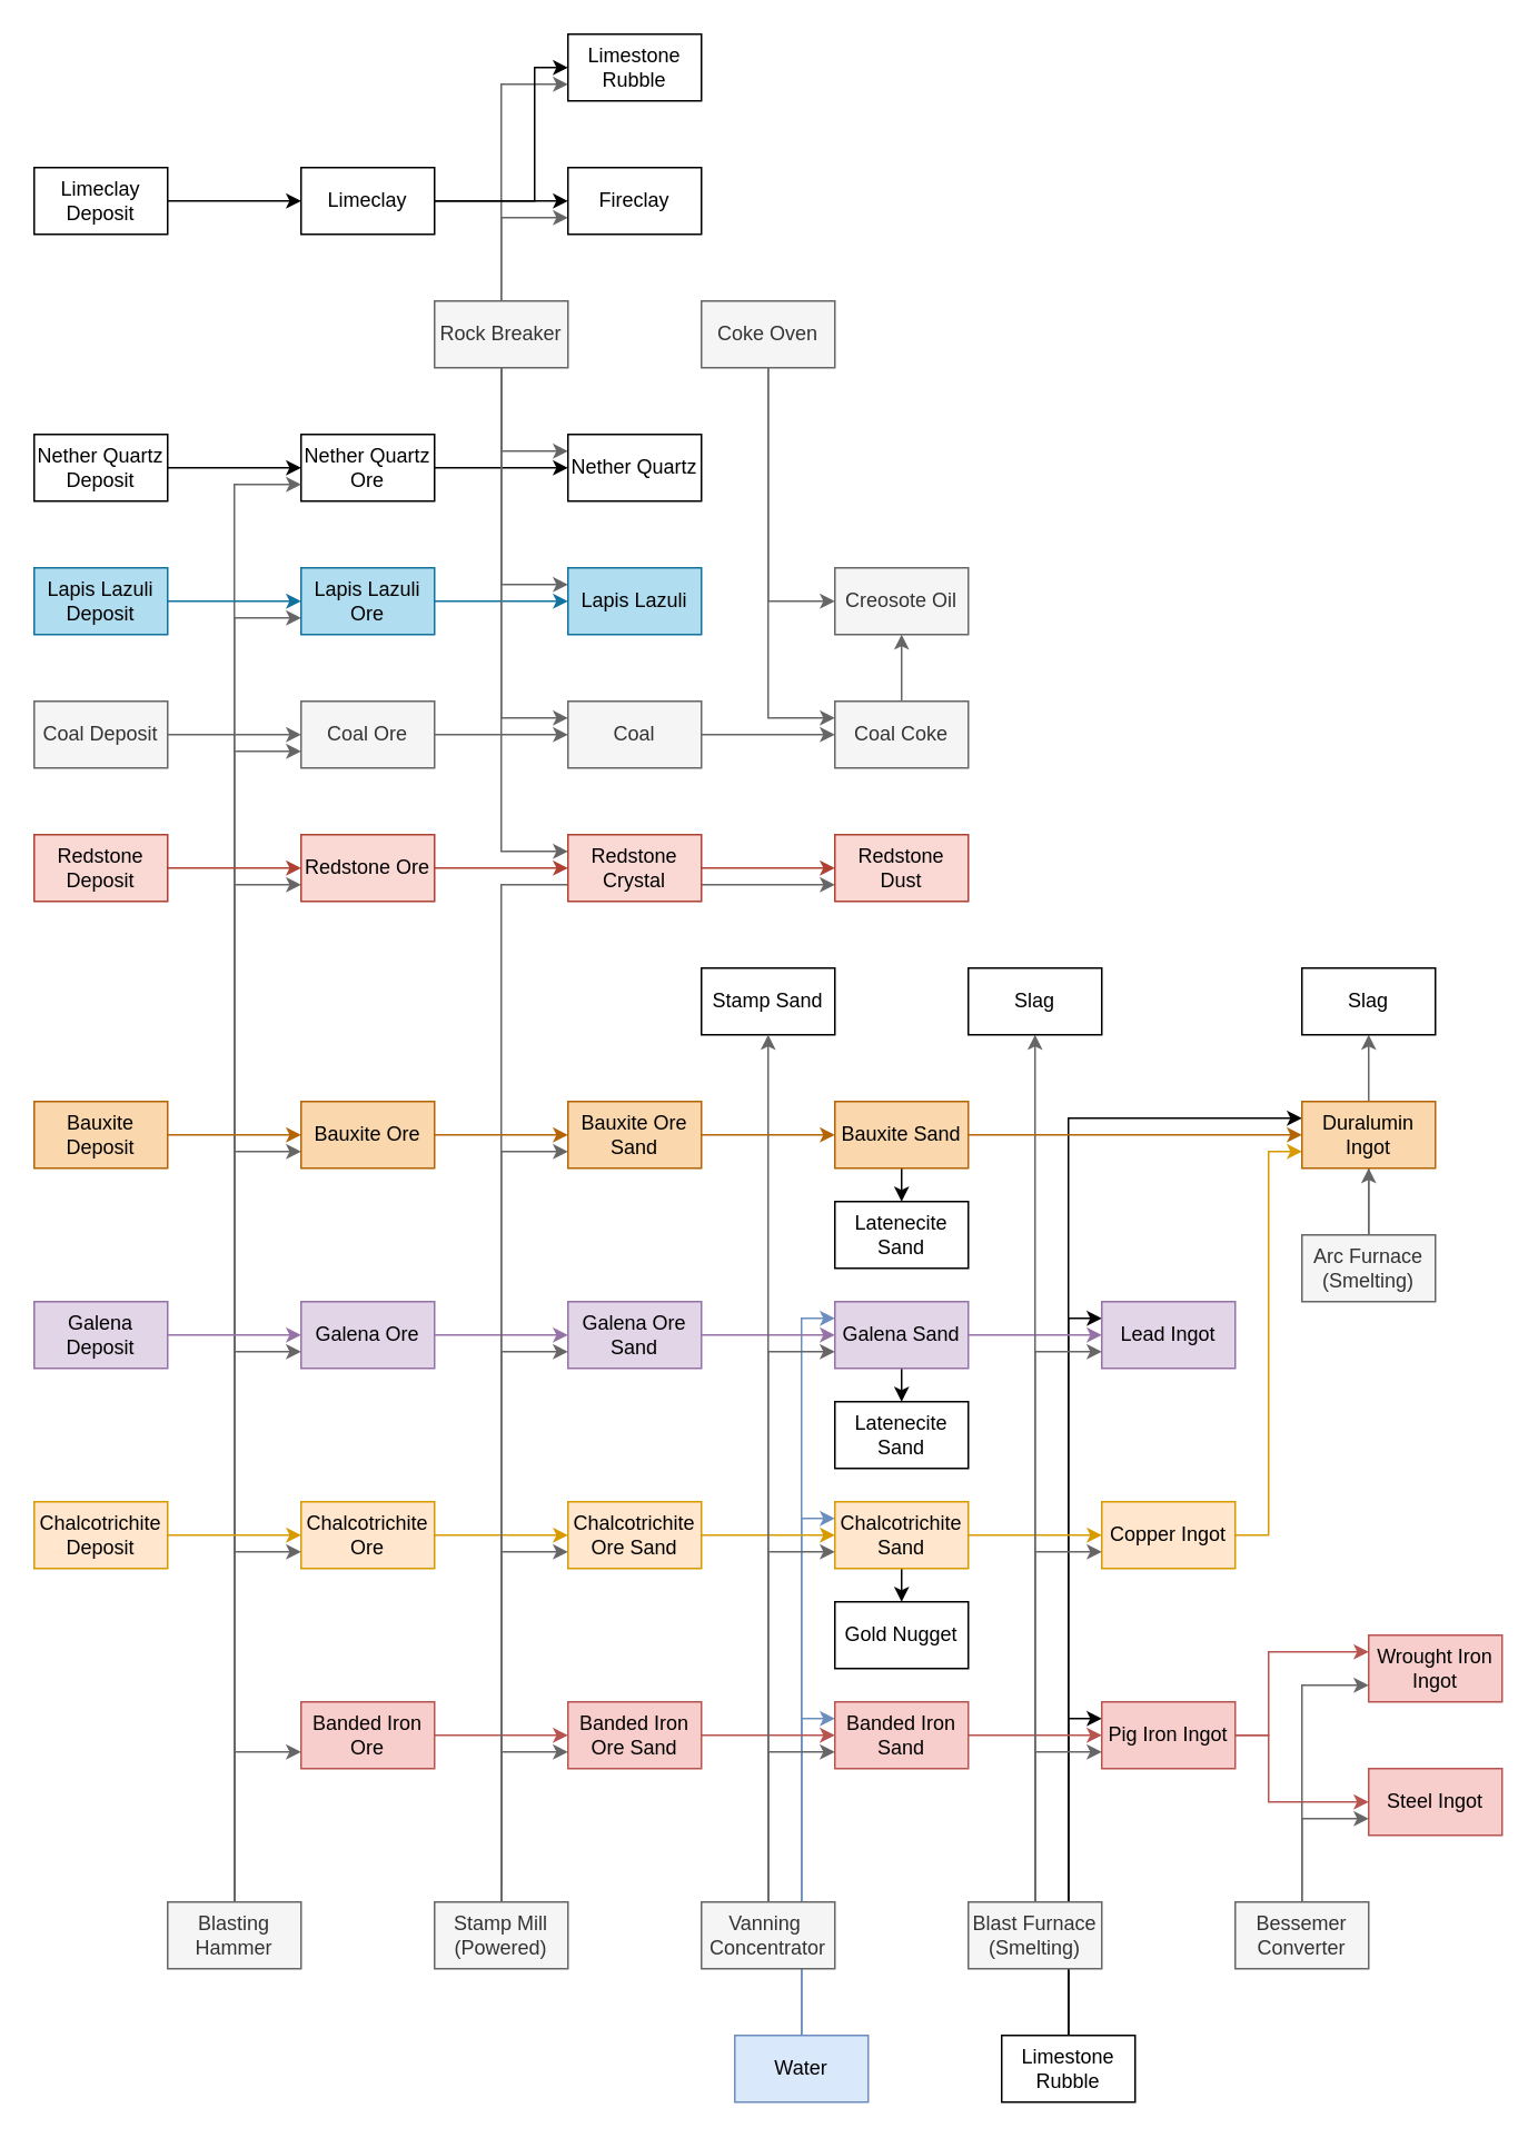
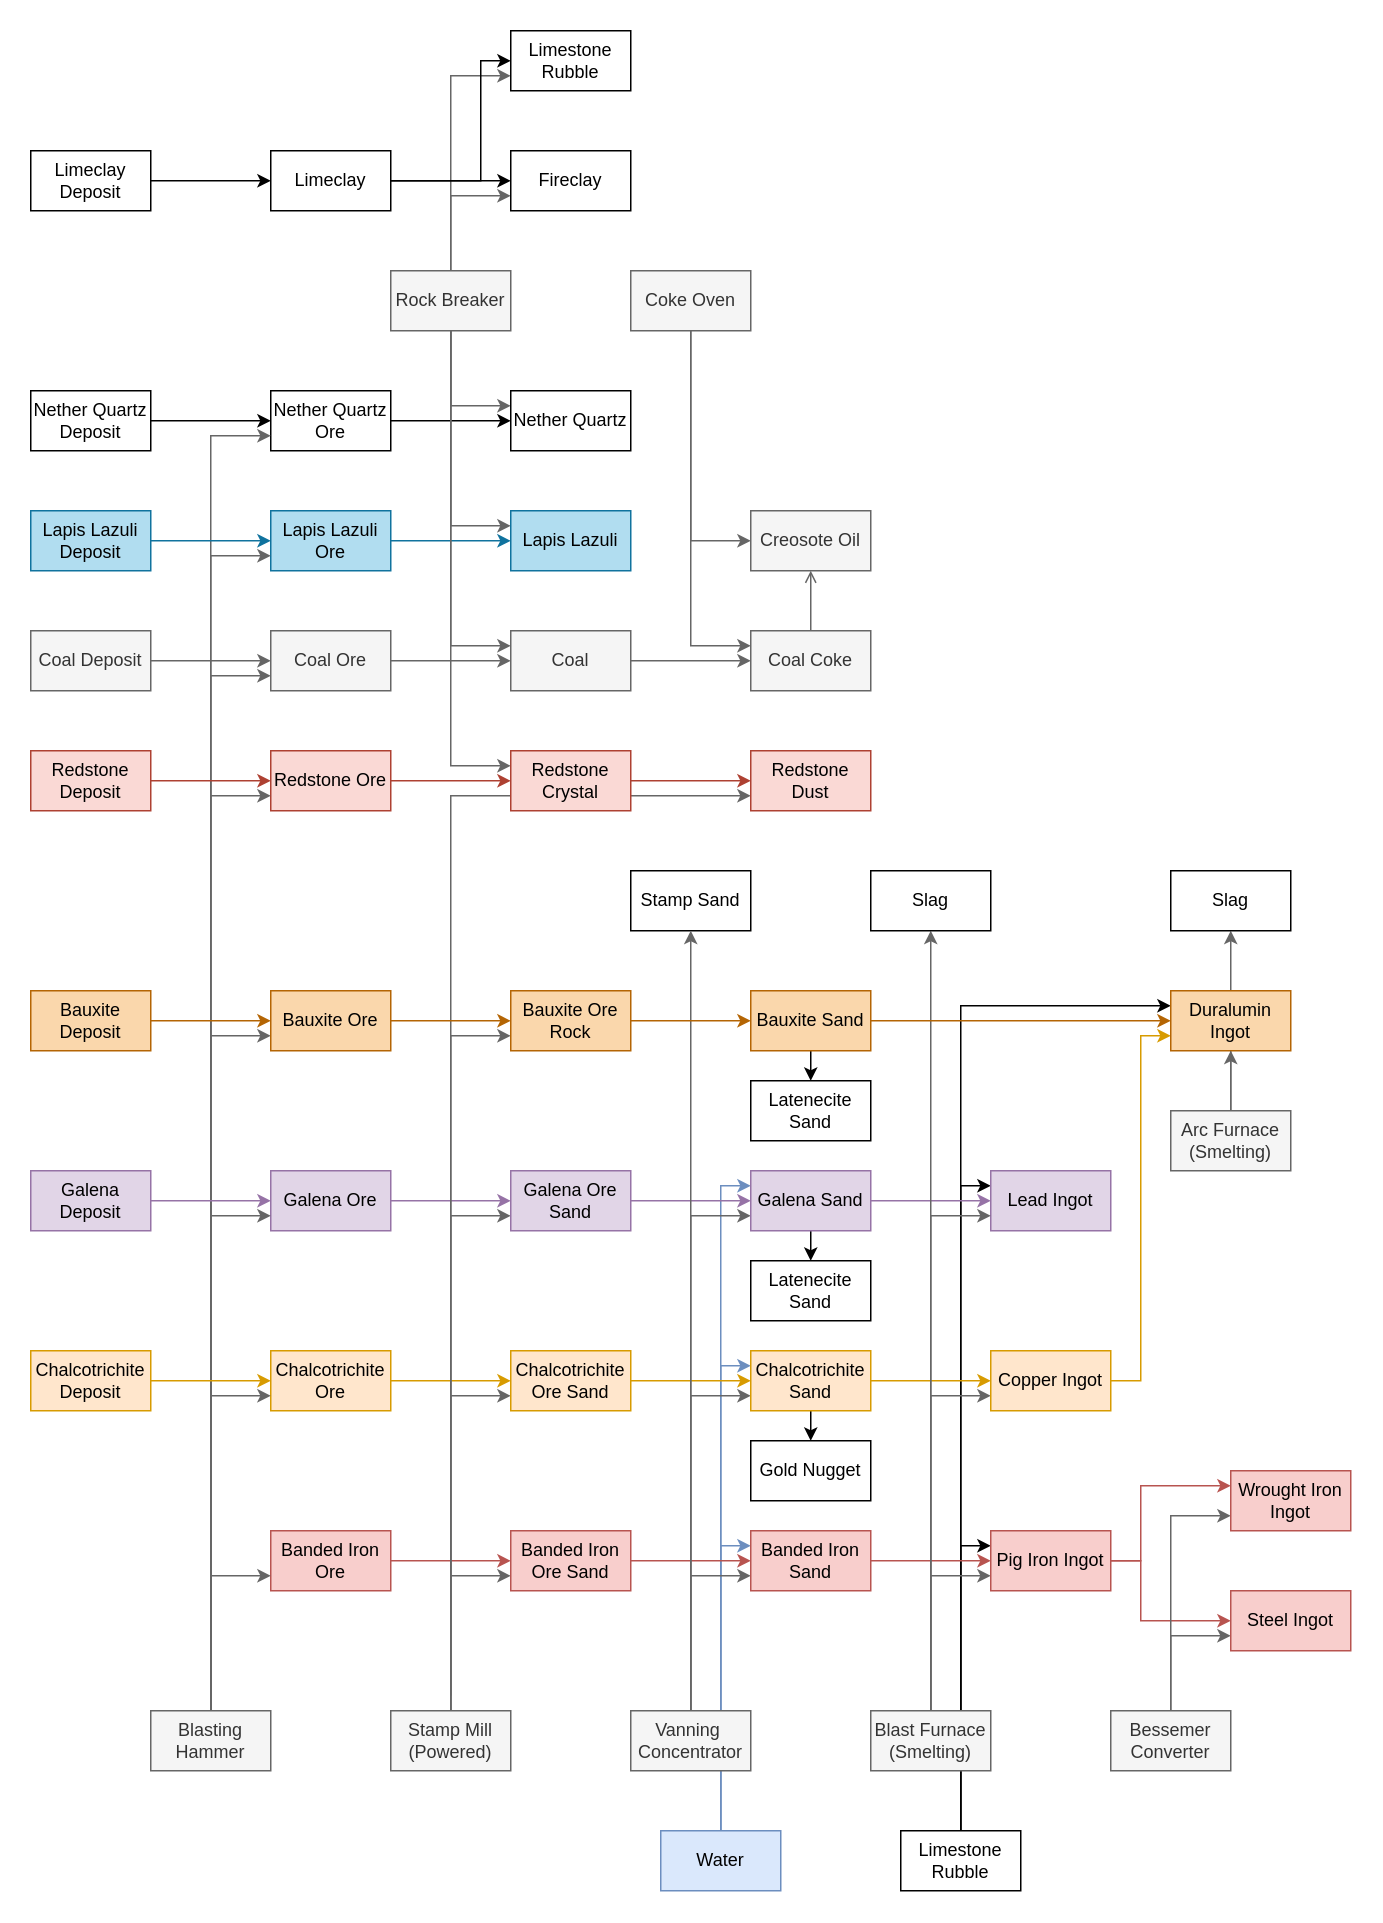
- <mxCell id="123" style="edgeStyle=orthogonalEdgeStyle;rounded=0;orthogonalLoop=1;jettySize=auto;html=1;entryX=0.5;entryY=1;entryDx=0;entryDy=0;fillColor=#f5f5f5;strokeColor=#666666;" edge="1" parent="1" source="124" target="83"><mxGeometry relative="1" as="geometry" /></mxCell>
+ <mxCell id="123" style="edgeStyle=orthogonalEdgeStyle;rounded=0;orthogonalLoop=1;jettySize=auto;html=1;entryX=0.5;entryY=1;entryDx=0;entryDy=0;fillColor=#f5f5f5;strokeColor=#666666;endArrow=open;" edge="1" parent="1" source="124" target="83"><mxGeometry relative="1" as="geometry" /></mxCell>
- <mxCell id="101" value="Bauxite Ore Sand" style="rounded=0;whiteSpace=wrap;html=1;fillColor=#fad7ac;strokeColor=#b46504;" vertex="1" parent="1"><mxGeometry x="340" y="660" width="80" height="40" as="geometry" /></mxCell>
+ <mxCell id="101" value="Bauxite Ore Rock" style="rounded=0;whiteSpace=wrap;html=1;fillColor=#fad7ac;strokeColor=#b46504;" vertex="1" parent="1"><mxGeometry x="340" y="660" width="80" height="40" as="geometry" /></mxCell>
